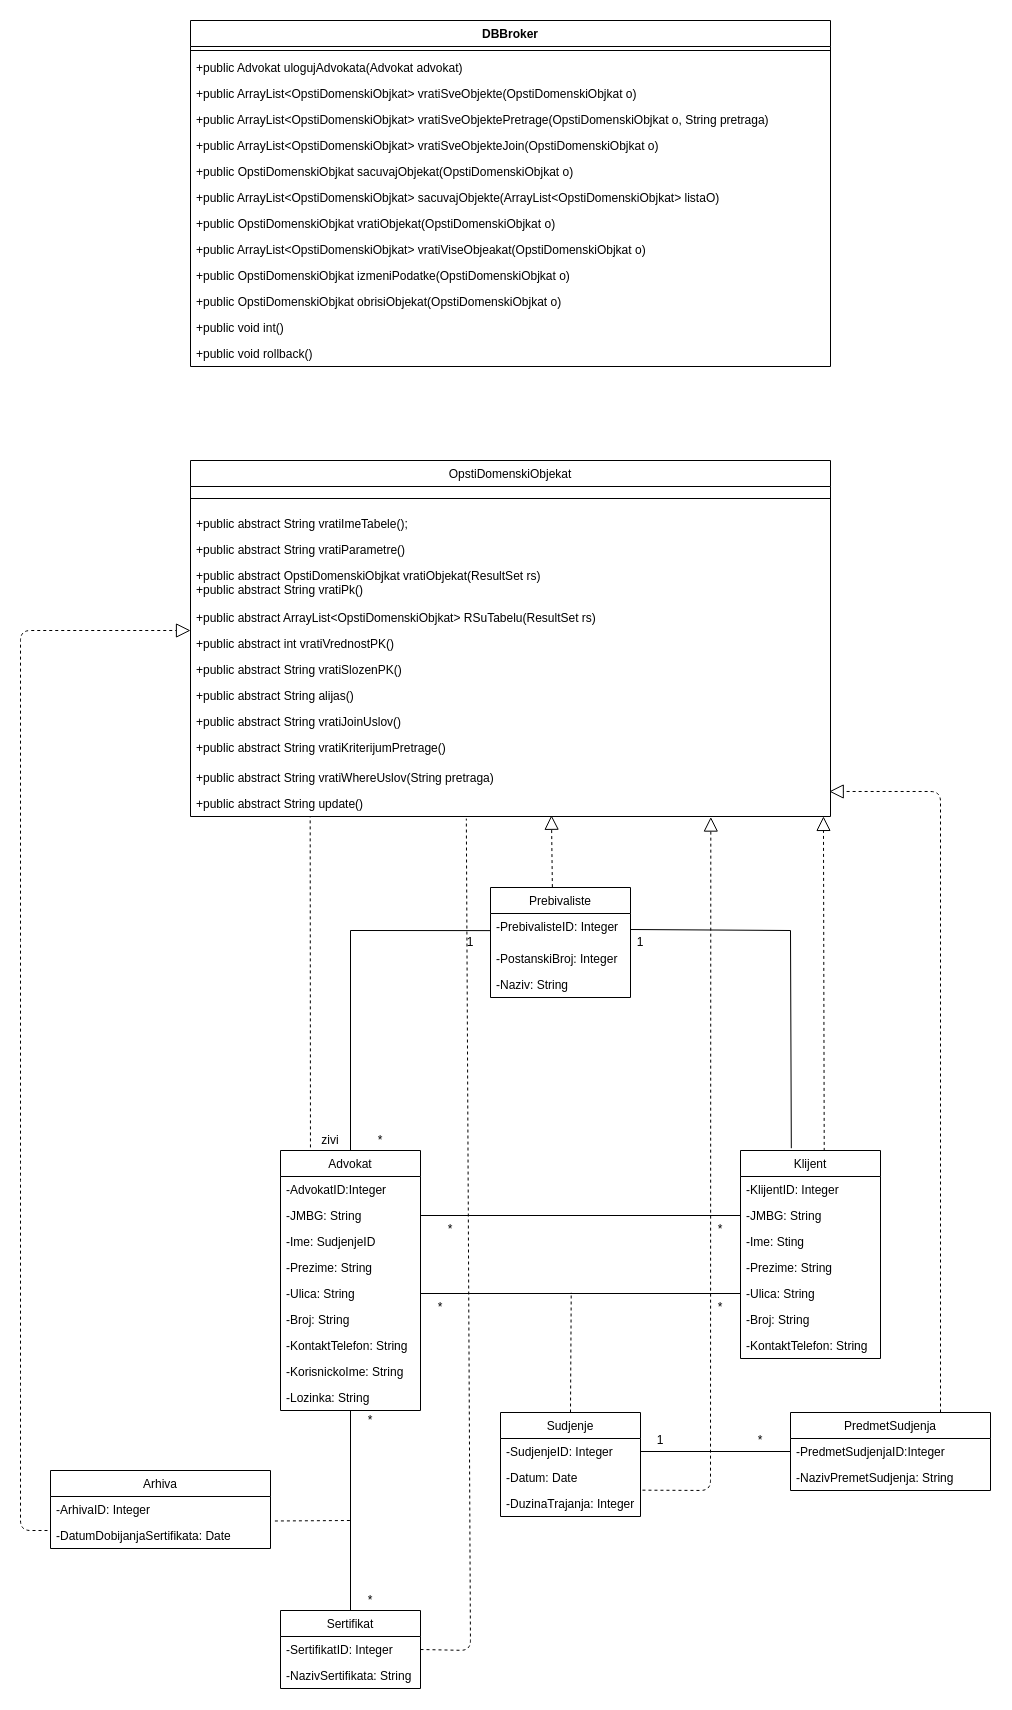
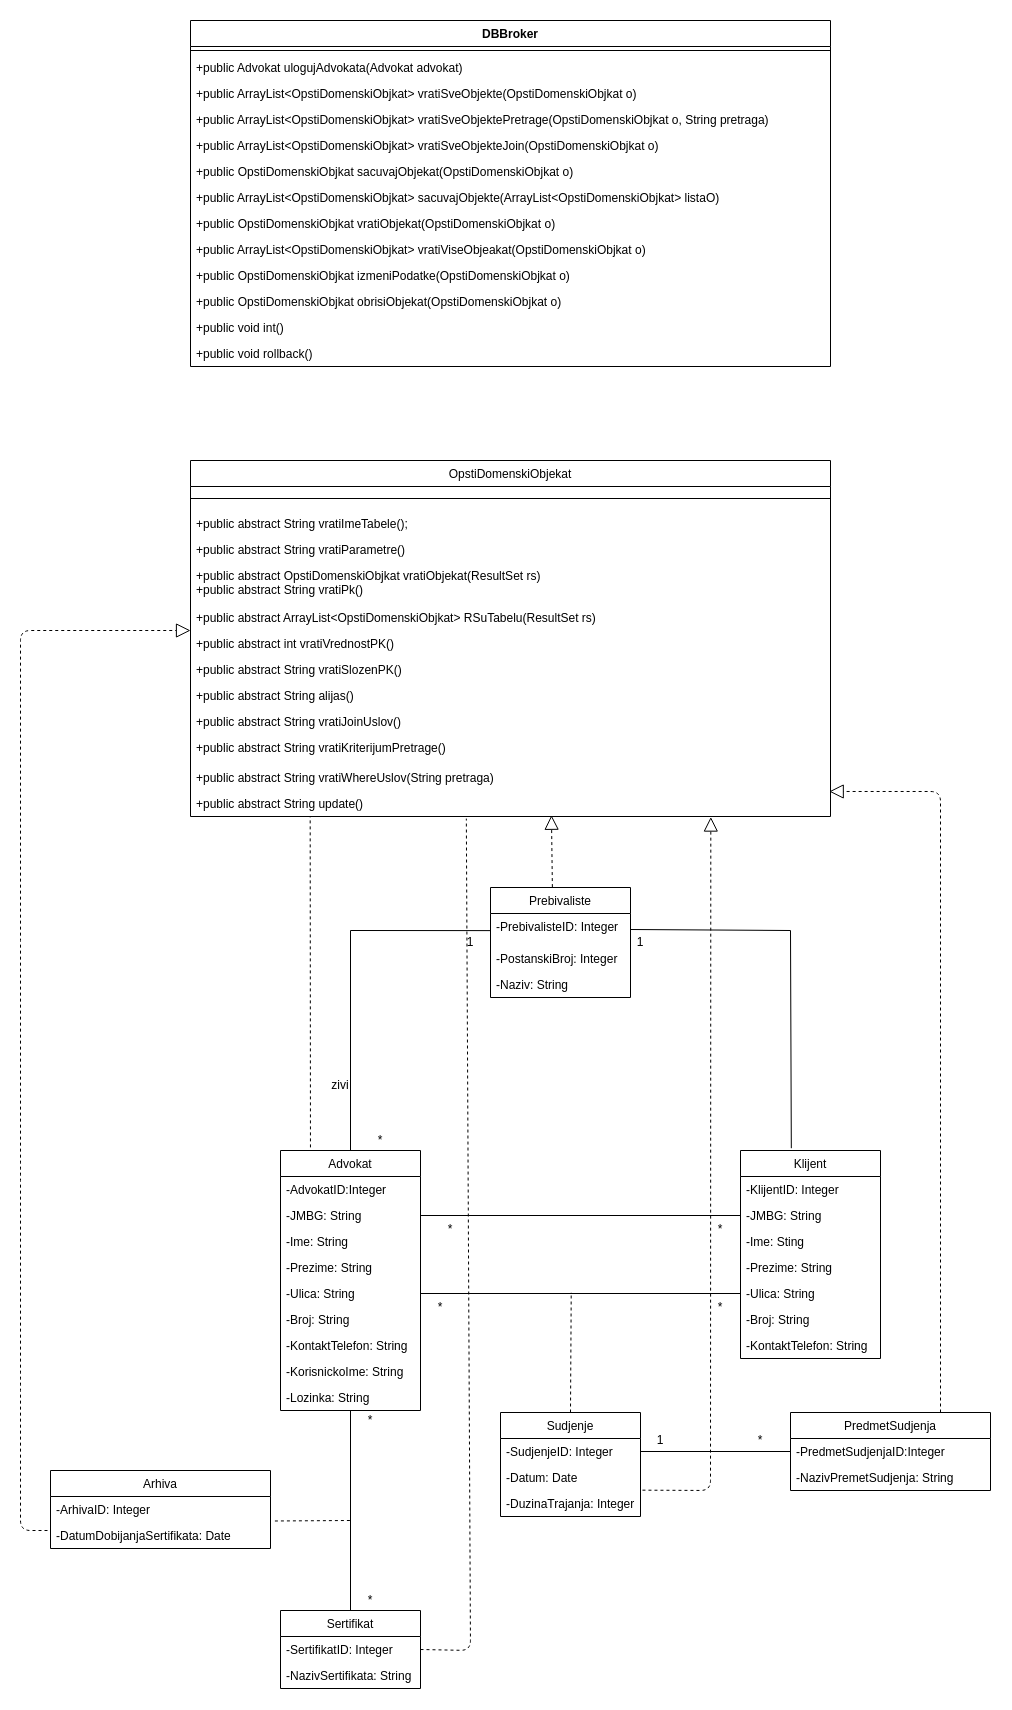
- <mxCell id="91" value="" style="endArrow=block;dashed=1;endFill=0;endSize=12;html=1;exitX=0.598;exitY=0.002;exitDx=0;exitDy=0;exitPerimeter=0;entryX=0.989;entryY=0.997;entryDx=0;entryDy=0;entryPerimeter=0;" edge="1" parent="1" source="63" target="14"><mxGeometry width="160" relative="1" as="geometry"><mxPoint x="730" y="900" as="sourcePoint" /><mxPoint x="826" y="819" as="targetPoint" /></mxGeometry></mxCell>
- <mxCell id="60" value="zivi" style="text;html=1;strokeColor=none;fillColor=none;align=center;verticalAlign=middle;whiteSpace=wrap;rounded=0;" vertex="1" parent="1"><mxGeometry x="310" y="1130" width="40" height="20" as="geometry" /></mxCell>
+ <mxCell id="60" value="zivi" style="text;html=1;strokeColor=none;fillColor=none;align=center;verticalAlign=middle;whiteSpace=wrap;rounded=0;" vertex="1" parent="1"><mxGeometry x="320" y="1075" width="40" height="20" as="geometry" /></mxCell>
- <mxCell id="43" value="-Ime: SudjenjeID&#10;" style="text;strokeColor=none;fillColor=none;align=left;verticalAlign=top;spacingLeft=4;spacingRight=4;overflow=hidden;rotatable=0;points=[[0,0.5],[1,0.5]];portConstraint=eastwest;" vertex="1" parent="40"><mxGeometry y="78" width="140" height="26" as="geometry" /></mxCell>
+ <mxCell id="43" value="-Ime: String&#10;" style="text;strokeColor=none;fillColor=none;align=left;verticalAlign=top;spacingLeft=4;spacingRight=4;overflow=hidden;rotatable=0;points=[[0,0.5],[1,0.5]];portConstraint=eastwest;" vertex="1" parent="40"><mxGeometry y="78" width="140" height="26" as="geometry" /></mxCell>
